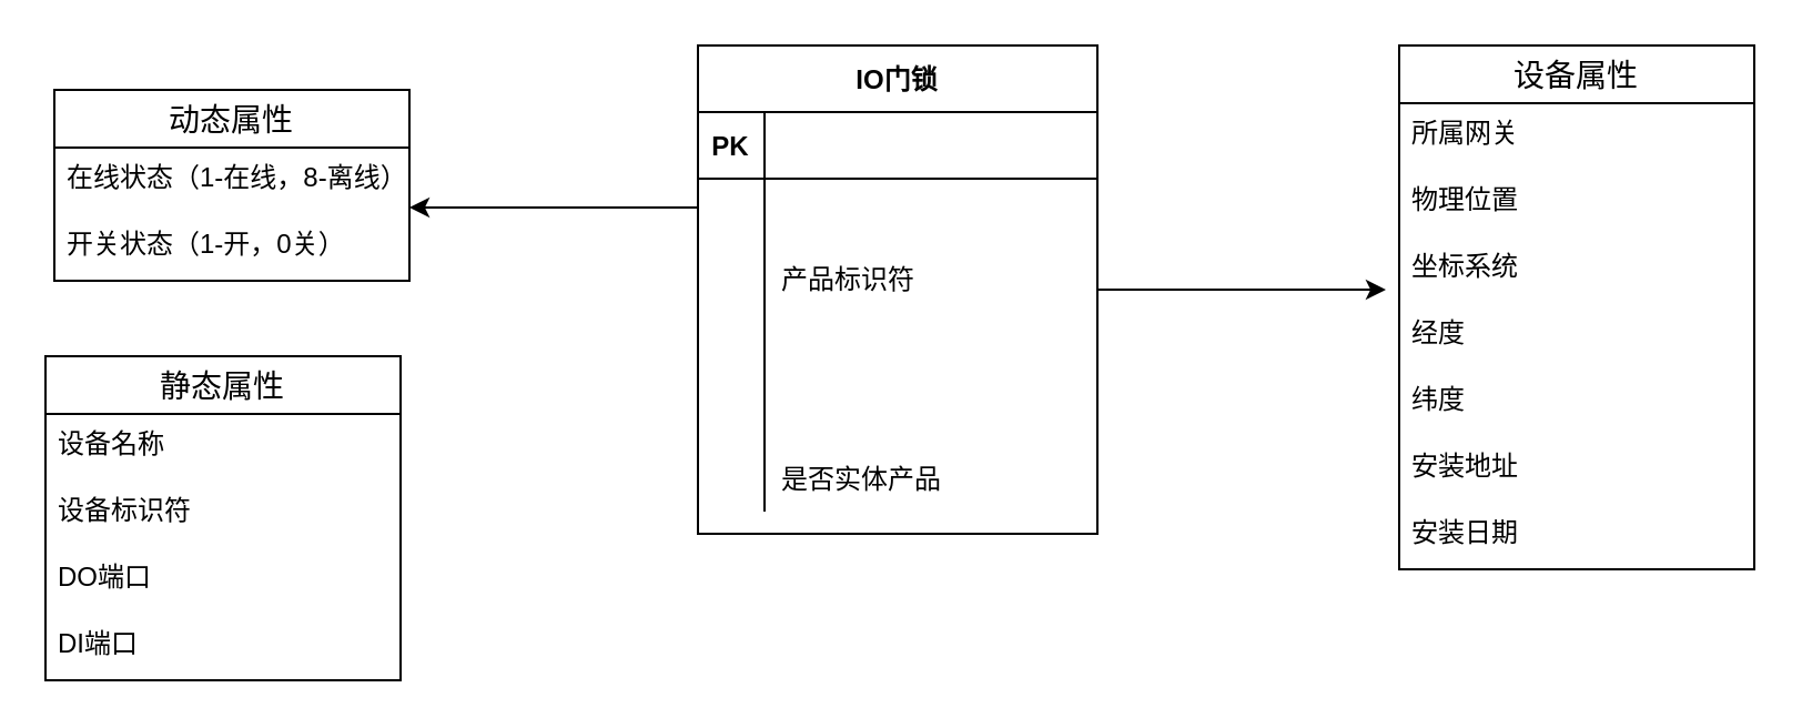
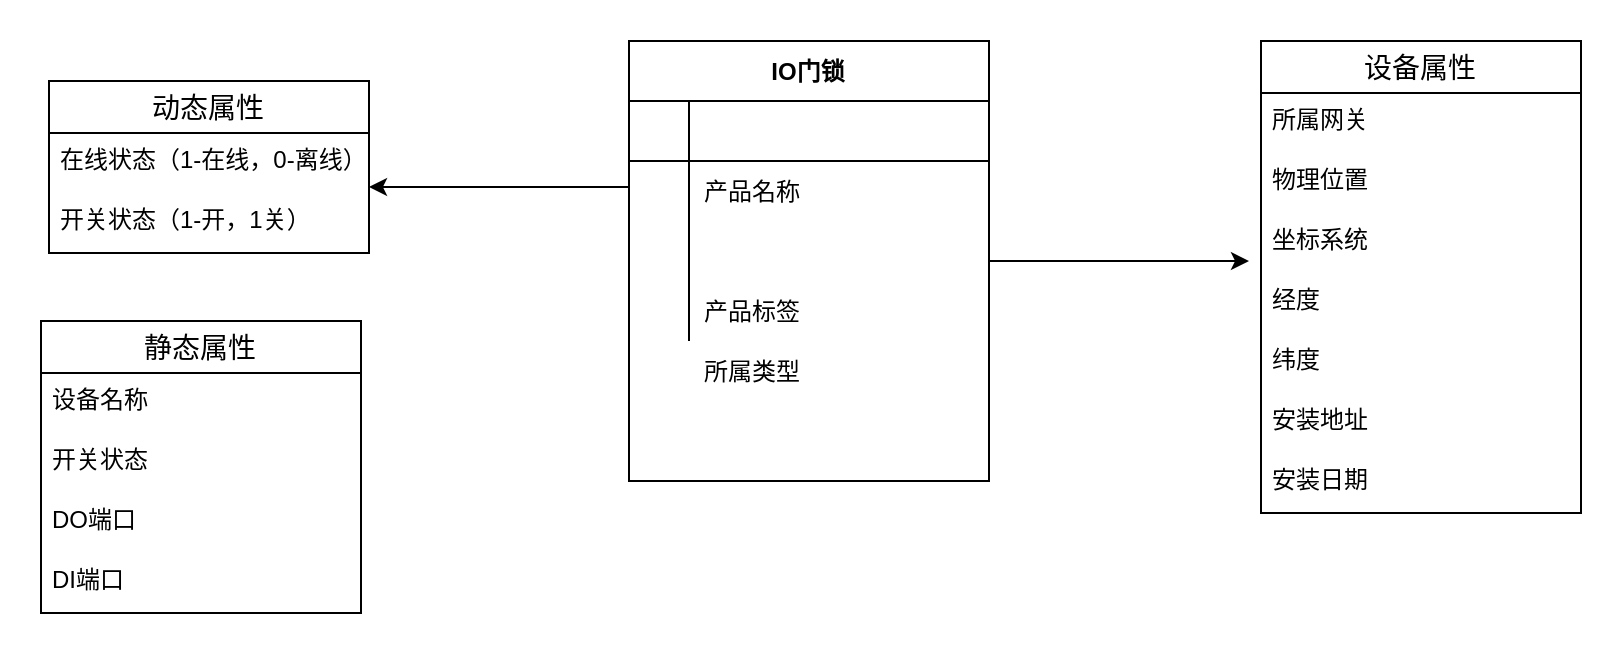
- <mxCell id="6" value="PK" style="shape=partialRectangle;connectable=0;fillColor=none;top=0;left=0;bottom=0;right=0;fontStyle=1;overflow=hidden;" parent="5" vertex="1"><mxGeometry width="30" height="30" as="geometry" /></mxCell>
- <mxCell id="31" value="在线状态（1-在线，8-离线）" style="text;strokeColor=none;fillColor=none;spacingLeft=4;spacingRight=4;overflow=hidden;rotatable=0;points=[[0,0.5],[1,0.5]];portConstraint=eastwest;fontSize=12;" parent="30" vertex="1"><mxGeometry y="26" width="160" height="30" as="geometry" /></mxCell>
+ <mxCell id="31" value="在线状态（1-在线，0-离线）" style="text;strokeColor=none;fillColor=none;spacingLeft=4;spacingRight=4;overflow=hidden;rotatable=0;points=[[0,0.5],[1,0.5]];portConstraint=eastwest;fontSize=12;" parent="30" vertex="1"><mxGeometry y="26" width="160" height="30" as="geometry" /></mxCell>
+ <mxCell id="9" value="产品名称" style="shape=partialRectangle;connectable=0;fillColor=none;top=0;left=0;bottom=0;right=0;align=left;spacingLeft=6;overflow=hidden;" parent="7" vertex="1"><mxGeometry x="30" width="150" height="30" as="geometry" /></mxCell>
- <mxCell id="32" value="开关状态（1-开，0关）" style="text;strokeColor=none;fillColor=none;spacingLeft=4;spacingRight=4;overflow=hidden;rotatable=0;points=[[0,0.5],[1,0.5]];portConstraint=eastwest;fontSize=12;" parent="30" vertex="1"><mxGeometry y="56" width="160" height="30" as="geometry" /></mxCell>
+ <mxCell id="32" value="开关状态（1-开，1关）" style="text;strokeColor=none;fillColor=none;spacingLeft=4;spacingRight=4;overflow=hidden;rotatable=0;points=[[0,0.5],[1,0.5]];portConstraint=eastwest;fontSize=12;" parent="30" vertex="1"><mxGeometry y="56" width="160" height="30" as="geometry" /></mxCell>
- <mxCell id="12" value="产品标识符" style="shape=partialRectangle;connectable=0;fillColor=none;top=0;left=0;bottom=0;right=0;align=left;spacingLeft=6;overflow=hidden;" parent="10" vertex="1"><mxGeometry x="30" width="150" height="30" as="geometry" /></mxCell>
+ <mxCell id="15" value="产品标签" style="shape=partialRectangle;connectable=0;fillColor=none;top=0;left=0;bottom=0;right=0;align=left;spacingLeft=6;overflow=hidden;" parent="13" vertex="1"><mxGeometry x="30" width="150" height="30" as="geometry" /></mxCell>
+ <mxCell id="18" value="所属类型" style="shape=partialRectangle;connectable=0;fillColor=none;top=0;left=0;bottom=0;right=0;align=left;spacingLeft=6;overflow=hidden;" parent="16" vertex="1"><mxGeometry x="30" width="150" height="30" as="geometry" /></mxCell>
- <mxCell id="21" value="是否实体产品" style="shape=partialRectangle;connectable=0;fillColor=none;top=0;left=0;bottom=0;right=0;align=left;spacingLeft=6;overflow=hidden;" parent="19" vertex="1"><mxGeometry x="30" width="150" height="30" as="geometry" /></mxCell>
- <mxCell id="35" value="设备标识符" style="text;strokeColor=none;fillColor=none;spacingLeft=4;spacingRight=4;overflow=hidden;rotatable=0;points=[[0,0.5],[1,0.5]];portConstraint=eastwest;fontSize=12;" vertex="1" parent="33"><mxGeometry y="56" width="160" height="30" as="geometry" /></mxCell>
+ <mxCell id="35" value="开关状态" style="text;strokeColor=none;fillColor=none;spacingLeft=4;spacingRight=4;overflow=hidden;rotatable=0;points=[[0,0.5],[1,0.5]];portConstraint=eastwest;fontSize=12;" vertex="1" parent="33"><mxGeometry y="56" width="160" height="30" as="geometry" /></mxCell>
